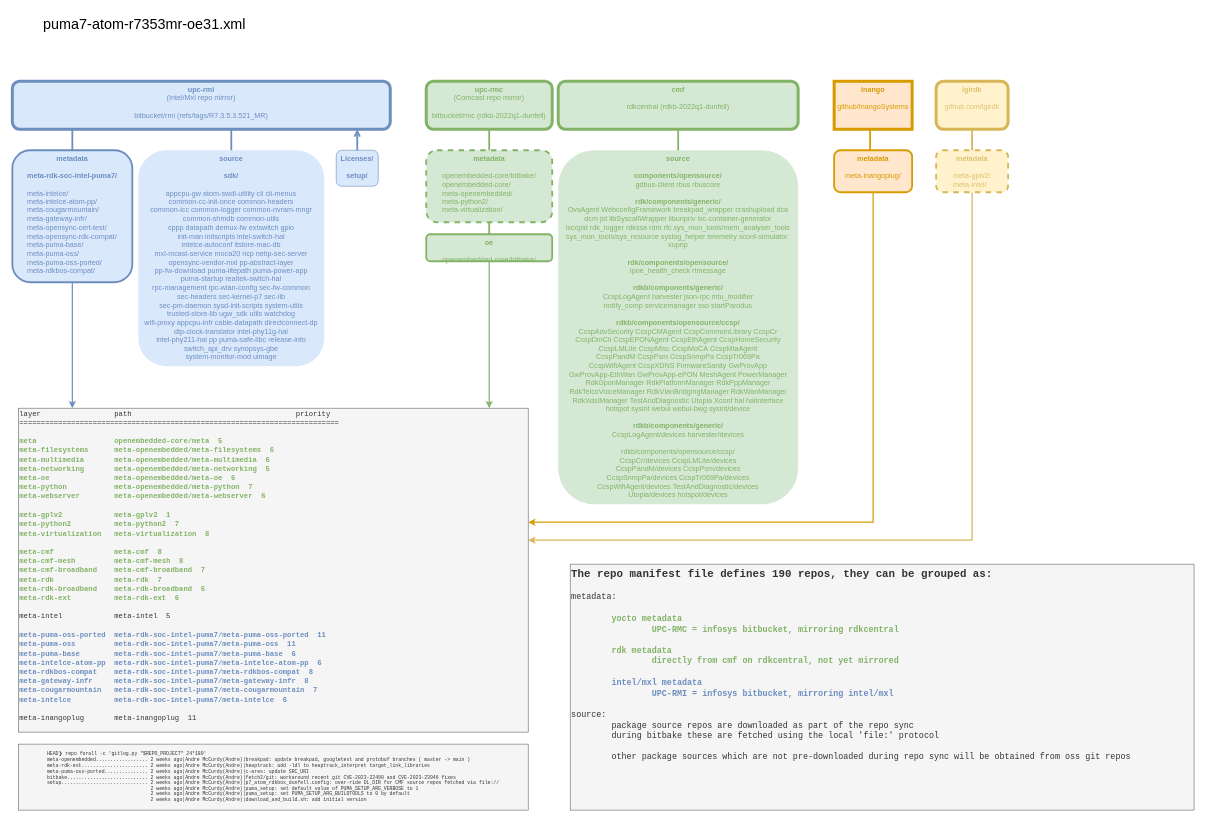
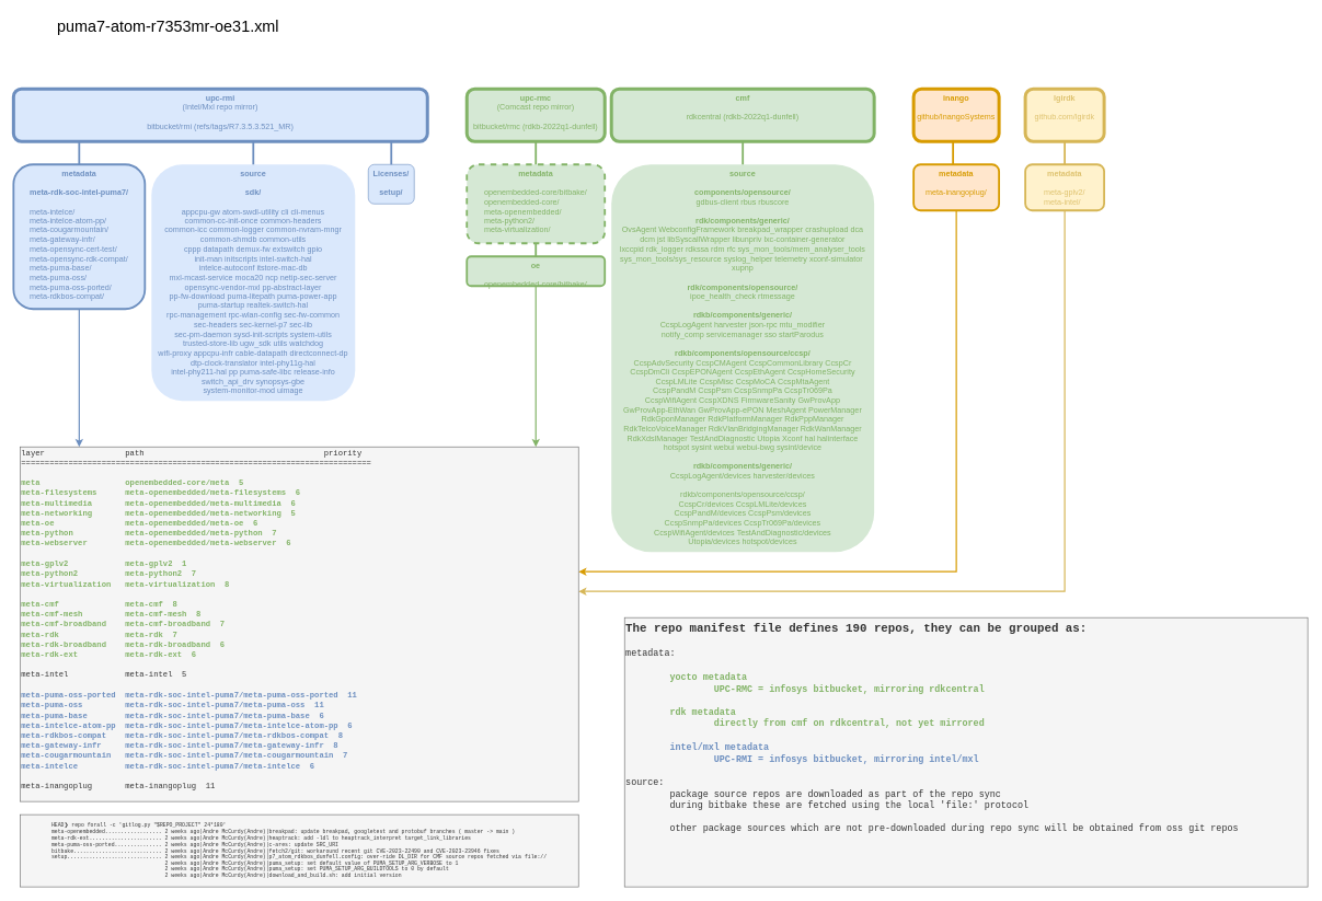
- <mxCell id="17" value="puma7-atom-r7353mr-oe31.xml" style="text;html=1;align=center;verticalAlign=middle;resizable=0;points=[];autosize=1;strokeColor=none;fillColor=none;fontSize=24;" vertex="1" parent="1"><mxGeometry x="60" y="20" width="360" height="40" as="geometry" /></mxCell>
+ <mxCell id="17" value="puma7-atom-r7353mr-oe31.xml" style="text;html=1;align=center;verticalAlign=middle;resizable=0;points=[];autosize=1;strokeColor=none;fillColor=none;fontSize=24;" vertex="1" parent="1"><mxGeometry x="75" y="20" width="360" height="40" as="geometry" /></mxCell>
- <mxCell id="6" value="&lt;b&gt;inango&lt;/b&gt;&lt;br&gt;&lt;div&gt;&lt;br&gt;&lt;div&gt;github/InangoSystems&lt;/div&gt;&lt;/div&gt;&lt;div&gt;&lt;br&gt;&lt;/div&gt;" style="whiteSpace=wrap;html=1;verticalAlign=top;strokeWidth=5;fillColor=#ffe6cc;strokeColor=#d79b00;fontColor=light-dark(#d79b00, #ededed);rounded=0;" parent="1" vertex="1"><mxGeometry x="1390" y="135" width="130" height="80" as="geometry" /></mxCell>
+ <mxCell id="6" value="&lt;b&gt;inango&lt;/b&gt;&lt;br&gt;&lt;div&gt;&lt;br&gt;&lt;div&gt;github/InangoSystems&lt;/div&gt;&lt;/div&gt;&lt;div&gt;&lt;br&gt;&lt;/div&gt;" style="rounded=1;whiteSpace=wrap;html=1;verticalAlign=top;strokeWidth=5;fillColor=#ffe6cc;strokeColor=#d79b00;fontColor=light-dark(#d79b00, #ededed);" parent="1" vertex="1"><mxGeometry x="1390" y="135" width="130" height="80" as="geometry" /></mxCell>
- <mxCell id="24" value="" style="edgeStyle=orthogonalEdgeStyle;rounded=0;orthogonalLoop=1;jettySize=auto;html=1;startArrow=none;startFill=0;endArrow=open;fillColor=#dae8fc;strokeColor=#6c8ebf;strokeWidth=3;fontColor=light-dark(#6c8ebf, #ededed);" edge="1" parent="1" source="23" target="4"><mxGeometry relative="1" as="geometry"><mxPoint x="395" y="260" as="sourcePoint" /><mxPoint x="395" y="225" as="targetPoint" /><Array as="points"><mxPoint x="595" y="230" /><mxPoint x="595" y="230" /></Array></mxGeometry></mxCell>
+ <mxCell id="24" value="" style="edgeStyle=orthogonalEdgeStyle;rounded=0;orthogonalLoop=1;jettySize=auto;html=1;startArrow=none;startFill=0;endArrow=none;fillColor=#dae8fc;strokeColor=#6c8ebf;strokeWidth=3;fontColor=light-dark(#6c8ebf, #ededed);" edge="1" parent="1" source="23" target="4"><mxGeometry relative="1" as="geometry"><mxPoint x="395" y="260" as="sourcePoint" /><mxPoint x="395" y="225" as="targetPoint" /><Array as="points"><mxPoint x="595" y="230" /><mxPoint x="595" y="230" /></Array></mxGeometry></mxCell>
- <mxCell id="8" value="&lt;div&gt;&lt;b&gt;metadata&lt;/b&gt;&lt;/div&gt;&lt;div&gt;&lt;br&gt;&lt;/div&gt;&lt;div style=&quot;text-align: left;&quot;&gt;&lt;span style=&quot;background-color: transparent;&quot;&gt;meta-gplv2/&lt;/span&gt;&lt;/div&gt;&lt;div style=&quot;text-align: left;&quot;&gt;meta-intel/&lt;/div&gt;" style="rounded=1;whiteSpace=wrap;html=1;verticalAlign=top;fillColor=#fff2cc;strokeColor=#d6b656;strokeWidth=3;fontColor=light-dark(#dec26e, #ededed);dashed=1;" parent="1" vertex="1"><mxGeometry x="1560" y="250" width="120" height="70" as="geometry" /></mxCell>
+ <mxCell id="8" value="&lt;div&gt;&lt;b&gt;metadata&lt;/b&gt;&lt;/div&gt;&lt;div&gt;&lt;br&gt;&lt;/div&gt;&lt;div style=&quot;text-align: left;&quot;&gt;&lt;span style=&quot;background-color: transparent;&quot;&gt;meta-gplv2/&lt;/span&gt;&lt;/div&gt;&lt;div style=&quot;text-align: left;&quot;&gt;meta-intel/&lt;/div&gt;" style="rounded=1;whiteSpace=wrap;html=1;verticalAlign=top;fillColor=#fff2cc;strokeColor=#d6b656;strokeWidth=3;fontColor=light-dark(#dec26e, #ededed);" parent="1" vertex="1"><mxGeometry x="1560" y="250" width="120" height="70" as="geometry" /></mxCell>
